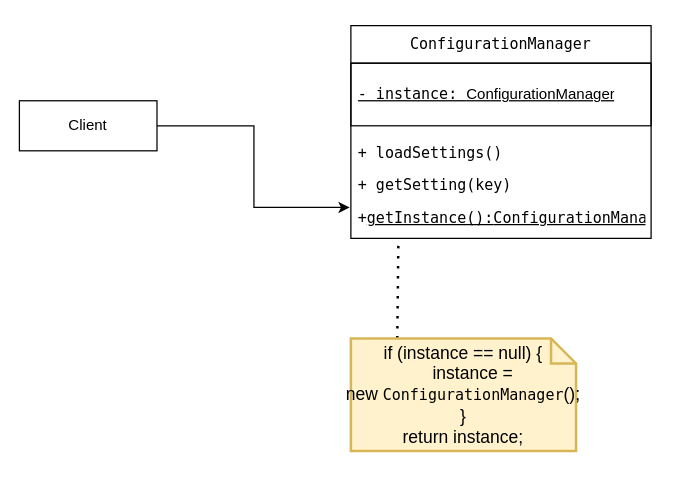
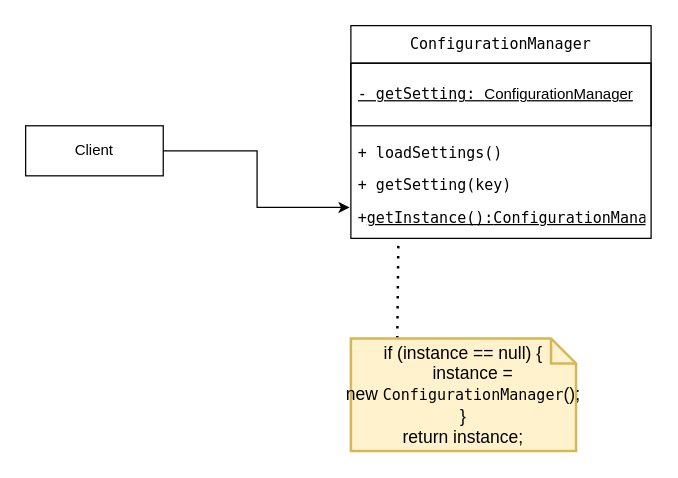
- <mxCell id="3" value="&lt;p data-pm-slice=&quot;1 1 [&amp;quot;list&amp;quot;,{&amp;quot;spread&amp;quot;:false,&amp;quot;start&amp;quot;:1055,&amp;quot;end&amp;quot;:1403},&amp;quot;regular_list_item&amp;quot;,{&amp;quot;start&amp;quot;:1093,&amp;quot;end&amp;quot;:1177},&amp;quot;list&amp;quot;,{&amp;quot;spread&amp;quot;:false,&amp;quot;start&amp;quot;:1113,&amp;quot;end&amp;quot;:1177},&amp;quot;regular_list_item&amp;quot;,{&amp;quot;start&amp;quot;:1113,&amp;quot;end&amp;quot;:1177}]&quot;&gt;&lt;code&gt;- instance:&amp;nbsp;&lt;/code&gt;&lt;span style=&quot;background-color: transparent; color: light-dark(rgb(0, 0, 0), rgb(255, 255, 255));&quot;&gt;ConfigurationManager&lt;/span&gt;&lt;/p&gt;" style="text;strokeColor=default;fillColor=none;align=left;verticalAlign=middle;spacingLeft=4;spacingRight=4;overflow=hidden;points=[[0,0.5],[1,0.5]];portConstraint=eastwest;rotatable=0;whiteSpace=wrap;html=1;fontStyle=4" parent="2" vertex="1"><mxGeometry y="30" width="240" height="50" as="geometry" /></mxCell>
+ <mxCell id="3" value="&lt;p data-pm-slice=&quot;1 1 [&amp;quot;list&amp;quot;,{&amp;quot;spread&amp;quot;:false,&amp;quot;start&amp;quot;:1055,&amp;quot;end&amp;quot;:1403},&amp;quot;regular_list_item&amp;quot;,{&amp;quot;start&amp;quot;:1093,&amp;quot;end&amp;quot;:1177},&amp;quot;list&amp;quot;,{&amp;quot;spread&amp;quot;:false,&amp;quot;start&amp;quot;:1113,&amp;quot;end&amp;quot;:1177},&amp;quot;regular_list_item&amp;quot;,{&amp;quot;start&amp;quot;:1113,&amp;quot;end&amp;quot;:1177}]&quot;&gt;&lt;code&gt;- getSetting:&amp;nbsp;&lt;/code&gt;&lt;span style=&quot;background-color: transparent; color: light-dark(rgb(0, 0, 0), rgb(255, 255, 255));&quot;&gt;ConfigurationManager&lt;/span&gt;&lt;/p&gt;" style="text;strokeColor=default;fillColor=none;align=left;verticalAlign=middle;spacingLeft=4;spacingRight=4;overflow=hidden;points=[[0,0.5],[1,0.5]];portConstraint=eastwest;rotatable=0;whiteSpace=wrap;html=1;fontStyle=4" parent="2" vertex="1"><mxGeometry y="30" width="240" height="50" as="geometry" /></mxCell>
- <mxCell id="5" value="Client" style="rounded=0;whiteSpace=wrap;html=1;strokeColor=default;align=center;verticalAlign=middle;fontFamily=Helvetica;fontSize=12;fontColor=default;fontStyle=0;horizontal=1;fillColor=default;" parent="1" vertex="1"><mxGeometry x="15" y="80" width="110" height="40" as="geometry" /></mxCell>
+ <mxCell id="5" value="Client" style="rounded=0;whiteSpace=wrap;html=1;strokeColor=default;align=center;verticalAlign=middle;fontFamily=Helvetica;fontSize=12;fontColor=default;fontStyle=0;horizontal=1;fillColor=default;" parent="1" vertex="1"><mxGeometry x="20" y="100" width="110" height="40" as="geometry" /></mxCell>
